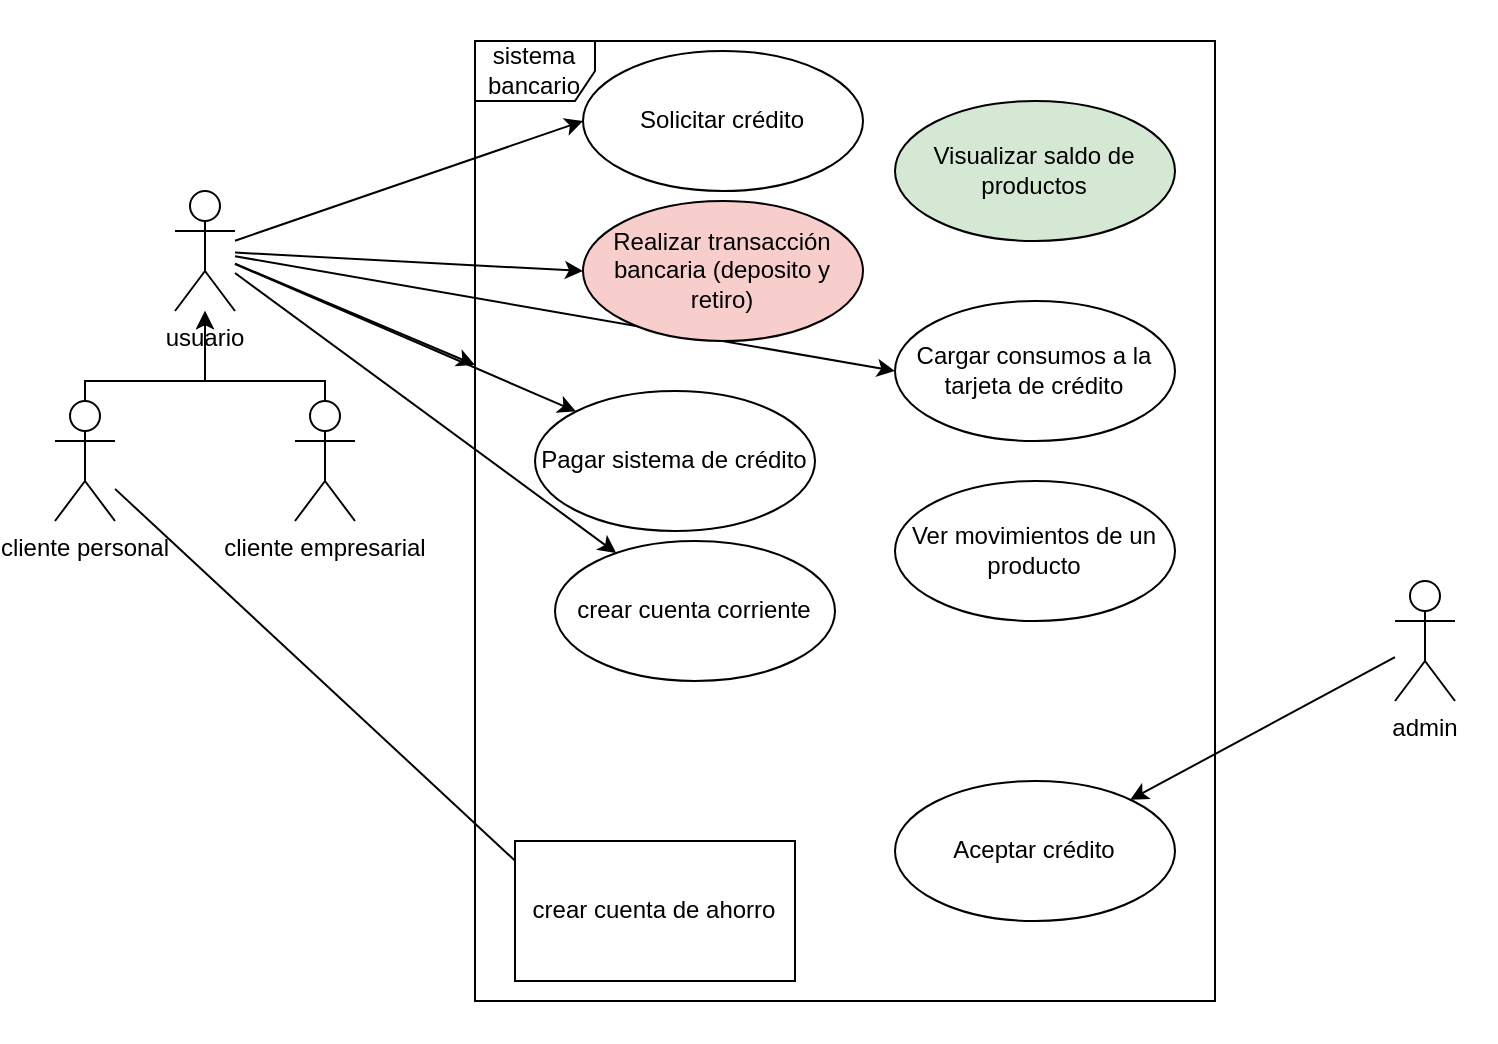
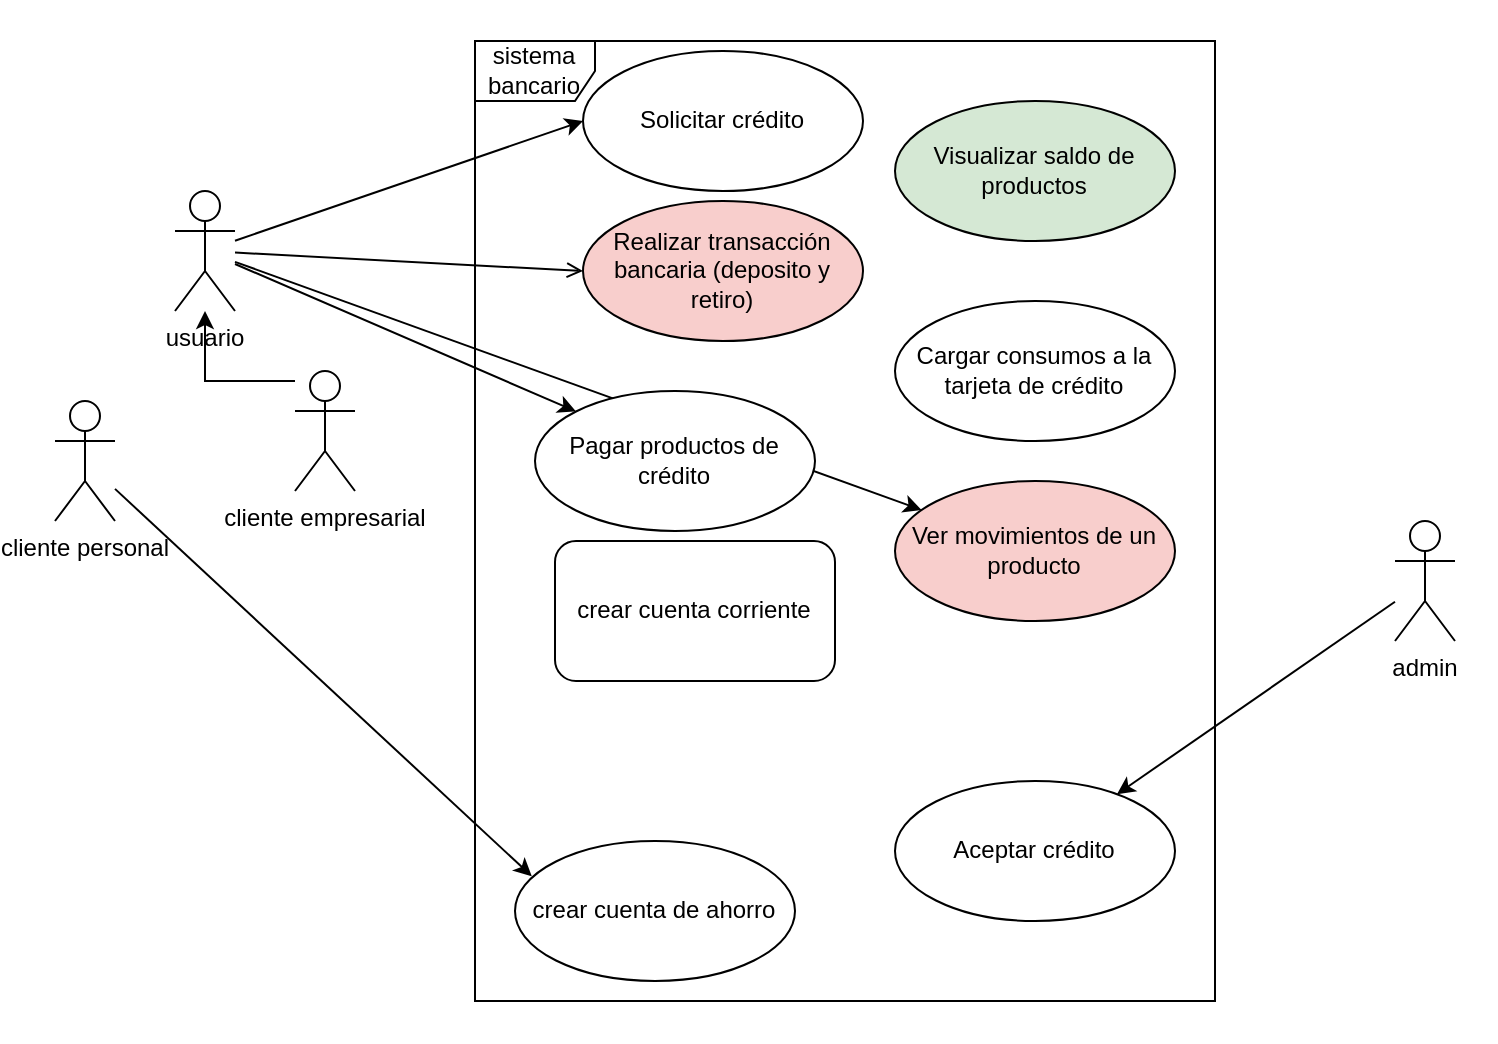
- <mxCell id="14" style="rounded=0;orthogonalLoop=1;jettySize=auto;html=1;entryX=0;entryY=0.5;entryDx=0;entryDy=0;" edge="1" parent="1" source="18" target="21"><mxGeometry relative="1" as="geometry" /></mxCell>
+ <mxCell id="14" style="rounded=0;orthogonalLoop=1;jettySize=auto;html=1;entryX=0;entryY=0.5;entryDx=0;entryDy=0;endArrow=open;" edge="1" parent="1" source="18" target="21"><mxGeometry relative="1" as="geometry" /></mxCell>
- <mxCell id="16" style="rounded=0;orthogonalLoop=1;jettySize=auto;html=1;entryX=0;entryY=0.5;entryDx=0;entryDy=0;" edge="1" parent="1" source="18" target="25"><mxGeometry relative="1" as="geometry" /></mxCell>
- <mxCell id="17" style="rounded=0;orthogonalLoop=1;jettySize=auto;html=1;" edge="1" parent="1" source="18" target="11"><mxGeometry relative="1" as="geometry" /></mxCell>
+ <mxCell id="17" style="rounded=0;orthogonalLoop=1;jettySize=auto;html=1;" edge="1" parent="1" source="18" target="24"><mxGeometry relative="1" as="geometry" /></mxCell>
- <mxCell id="13" style="rounded=0;orthogonalLoop=1;jettySize=auto;html=1;" edge="1" parent="1" source="18" target="19"><mxGeometry relative="1" as="geometry" /></mxCell>
- <mxCell id="2" style="edgeStyle=orthogonalEdgeStyle;rounded=0;orthogonalLoop=1;jettySize=auto;html=1;" edge="1" parent="1" source="4" target="18"><mxGeometry relative="1" as="geometry"><Array as="points"><mxPoint x="35" y="190" /><mxPoint x="95" y="190" /></Array></mxGeometry></mxCell>
- <mxCell id="6" value="cliente empresarial" style="shape=umlActor;verticalLabelPosition=bottom;verticalAlign=top;html=1;" vertex="1" parent="1"><mxGeometry x="140" y="200" width="30" height="60" as="geometry" /></mxCell>
+ <mxCell id="6" value="cliente empresarial" style="shape=umlActor;verticalLabelPosition=bottom;verticalAlign=top;html=1;" vertex="1" parent="1"><mxGeometry x="140" y="185" width="30" height="60" as="geometry" /></mxCell>
- <mxCell id="22" value="Pagar sistema de crédito" style="ellipse;whiteSpace=wrap;html=1;" vertex="1" parent="1"><mxGeometry x="260" y="195" width="140" height="70" as="geometry" /></mxCell>
+ <mxCell id="22" value="Pagar productos de crédito" style="ellipse;whiteSpace=wrap;html=1;" vertex="1" parent="1"><mxGeometry x="260" y="195" width="140" height="70" as="geometry" /></mxCell>
- <mxCell id="24" value="Ver movimientos de un producto" style="ellipse;whiteSpace=wrap;html=1;" vertex="1" parent="1"><mxGeometry x="440" y="240" width="140" height="70" as="geometry" /></mxCell>
+ <mxCell id="24" value="Ver movimientos de un producto" style="ellipse;whiteSpace=wrap;html=1;fillColor=#f8cecc;" vertex="1" parent="1"><mxGeometry x="440" y="240" width="140" height="70" as="geometry" /></mxCell>
- <mxCell id="19" value="crear cuenta corriente" style="ellipse;whiteSpace=wrap;html=1;" vertex="1" parent="1"><mxGeometry x="270" y="270" width="140" height="70" as="geometry" /></mxCell>
+ <mxCell id="19" value="crear cuenta corriente" style="whiteSpace=wrap;html=1;rounded=1;" vertex="1" parent="1"><mxGeometry x="270" y="270" width="140" height="70" as="geometry" /></mxCell>
- <mxCell id="8" value="admin" style="shape=umlActor;verticalLabelPosition=bottom;verticalAlign=top;html=1;" vertex="1" parent="1"><mxGeometry x="690" y="290" width="30" height="60" as="geometry" /></mxCell>
+ <mxCell id="8" value="admin" style="shape=umlActor;verticalLabelPosition=bottom;verticalAlign=top;html=1;" vertex="1" parent="1"><mxGeometry x="690" y="260" width="30" height="60" as="geometry" /></mxCell>
- <mxCell id="3" style="rounded=0;orthogonalLoop=1;jettySize=auto;html=1;entryX=0.06;entryY=0.252;entryDx=0;entryDy=0;entryPerimeter=0;endArrow=diamond;" edge="1" parent="1" source="4" target="20"><mxGeometry relative="1" as="geometry" /></mxCell>
+ <mxCell id="3" style="rounded=0;orthogonalLoop=1;jettySize=auto;html=1;entryX=0.06;entryY=0.252;entryDx=0;entryDy=0;entryPerimeter=0;" edge="1" parent="1" source="4" target="20"><mxGeometry relative="1" as="geometry" /></mxCell>
- <mxCell id="20" value="crear cuenta de ahorro" style="whiteSpace=wrap;html=1;rounded=0;" vertex="1" parent="1"><mxGeometry x="250" y="420" width="140" height="70" as="geometry" /></mxCell>
+ <mxCell id="20" value="crear cuenta de ahorro" style="ellipse;whiteSpace=wrap;html=1;" vertex="1" parent="1"><mxGeometry x="250" y="420" width="140" height="70" as="geometry" /></mxCell>
